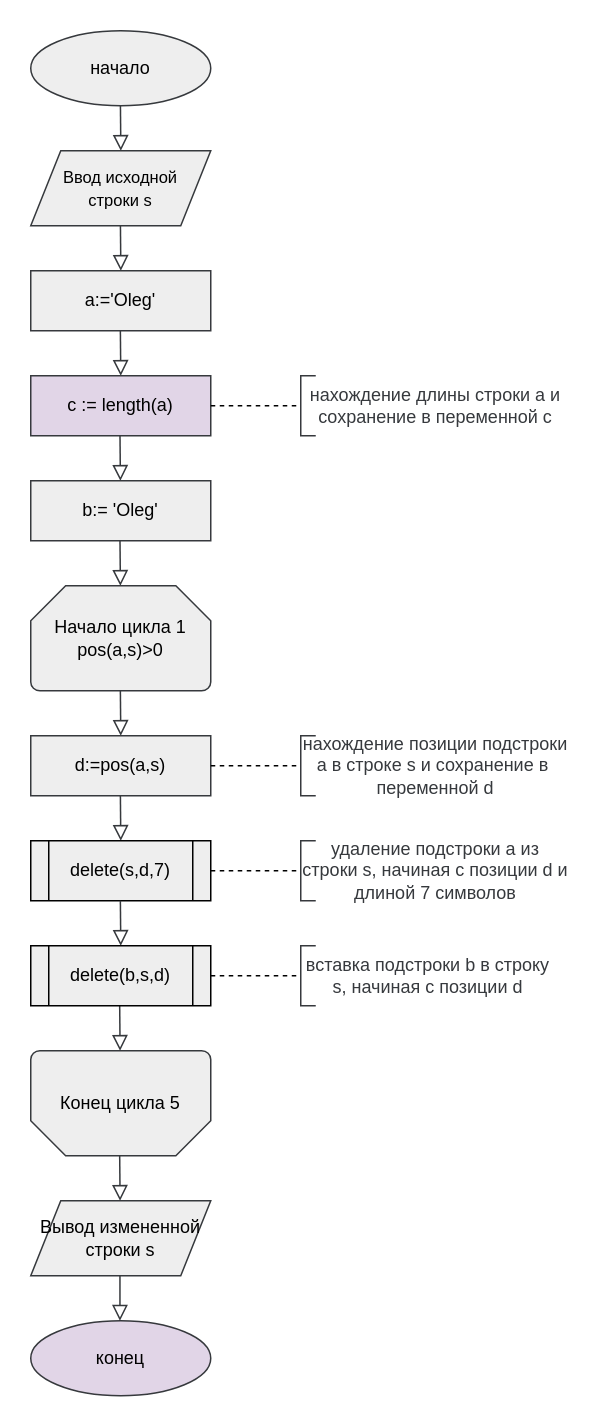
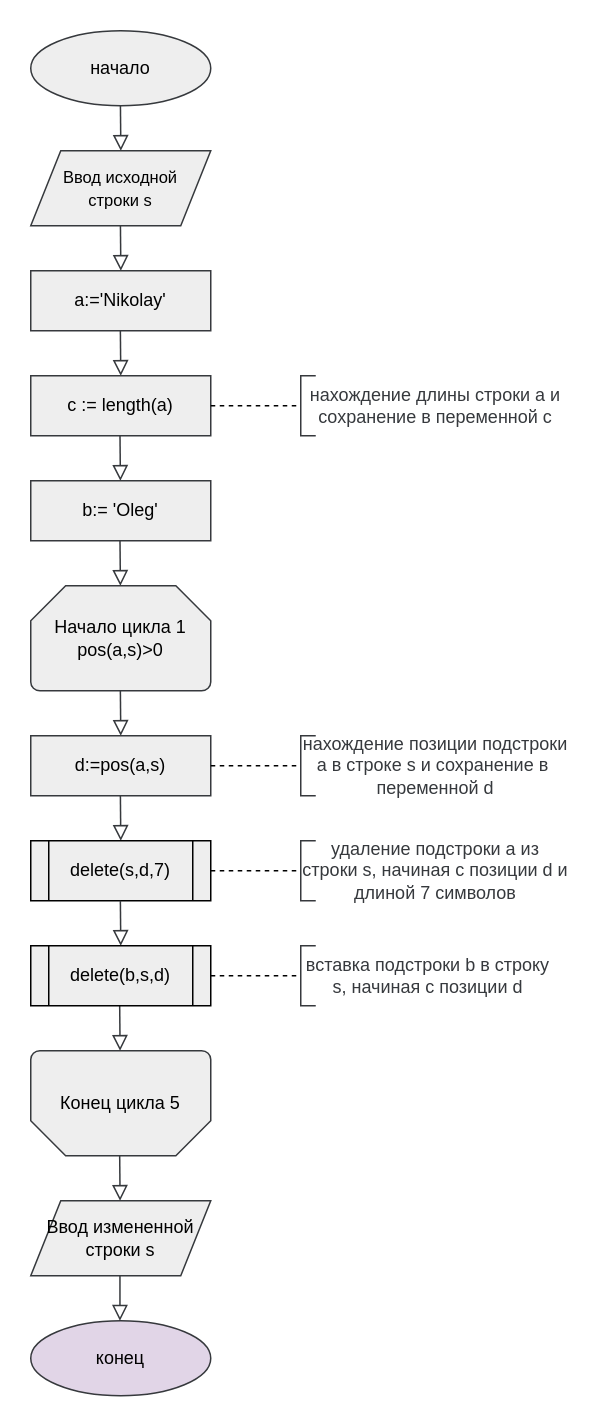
- <mxCell id="9" value="&lt;div&gt;&lt;font style=&quot;font-size: 12px;&quot;&gt;a:='Oleg'&lt;/font&gt;&lt;/div&gt;" style="rounded=0;whiteSpace=wrap;html=1;strokeColor=#36393d;fillColor=#eeeeee;fontColor=#000000;" parent="1" vertex="1"><mxGeometry x="20" y="180" width="120" height="40" as="geometry" /></mxCell>
+ <mxCell id="9" value="&lt;div&gt;&lt;font style=&quot;font-size: 12px;&quot;&gt;a:='Nikolay'&lt;/font&gt;&lt;/div&gt;" style="rounded=0;whiteSpace=wrap;html=1;strokeColor=#36393d;fillColor=#eeeeee;fontColor=#000000;" parent="1" vertex="1"><mxGeometry x="20" y="180" width="120" height="40" as="geometry" /></mxCell>
- <mxCell id="24" value="&lt;div&gt;&lt;span style=&quot;background-color: initial;&quot;&gt;&lt;font style=&quot;font-size: 12px;&quot;&gt;c := length(a)&lt;/font&gt;&lt;/span&gt;&lt;/div&gt;" style="rounded=0;whiteSpace=wrap;html=1;strokeColor=#36393d;fillColor=#e1d5e7;fontColor=#000000;" parent="1" vertex="1"><mxGeometry x="20" y="250" width="120" height="40" as="geometry" /></mxCell>
+ <mxCell id="24" value="&lt;div&gt;&lt;span style=&quot;background-color: initial;&quot;&gt;&lt;font style=&quot;font-size: 12px;&quot;&gt;c := length(a)&lt;/font&gt;&lt;/span&gt;&lt;/div&gt;" style="rounded=0;whiteSpace=wrap;html=1;strokeColor=#36393d;fillColor=#eeeeee;fontColor=#000000;" parent="1" vertex="1"><mxGeometry x="20" y="250" width="120" height="40" as="geometry" /></mxCell>
- <mxCell id="10" value="Вывод измененной&lt;br&gt;строки s" style="shape=parallelogram;perimeter=parallelogramPerimeter;whiteSpace=wrap;html=1;fixedSize=1;strokeColor=#36393d;fillColor=#eeeeee;fontColor=#000000;" parent="1" vertex="1"><mxGeometry x="20" y="800" width="120" height="50" as="geometry" /></mxCell>
+ <mxCell id="10" value="Ввод измененной&lt;br&gt;строки s" style="shape=parallelogram;perimeter=parallelogramPerimeter;whiteSpace=wrap;html=1;fixedSize=1;strokeColor=#36393d;fillColor=#eeeeee;fontColor=#000000;" parent="1" vertex="1"><mxGeometry x="20" y="800" width="120" height="50" as="geometry" /></mxCell>
